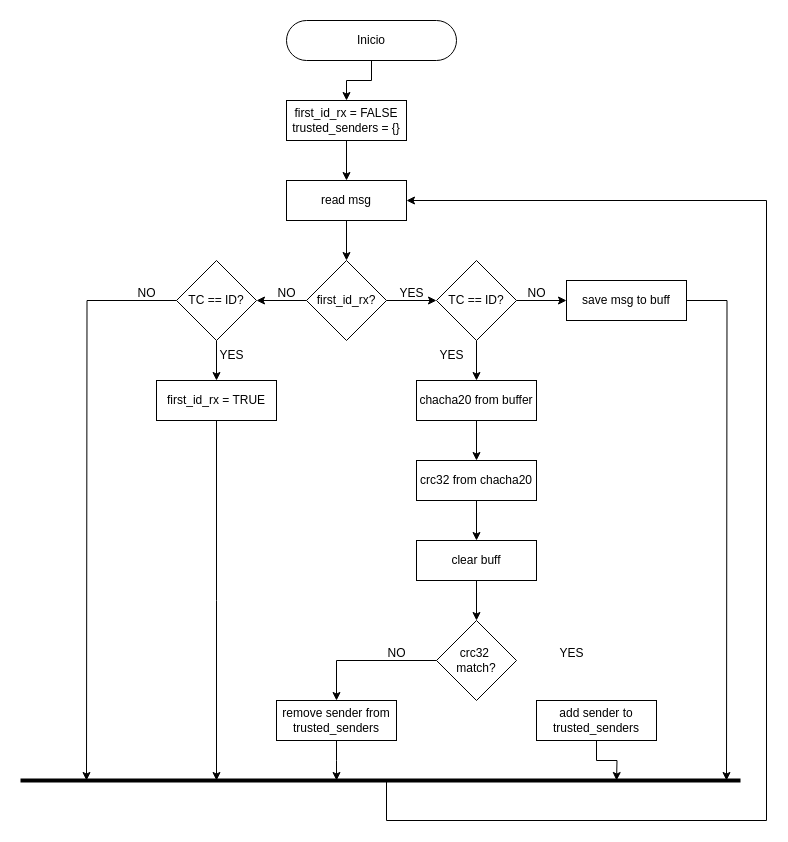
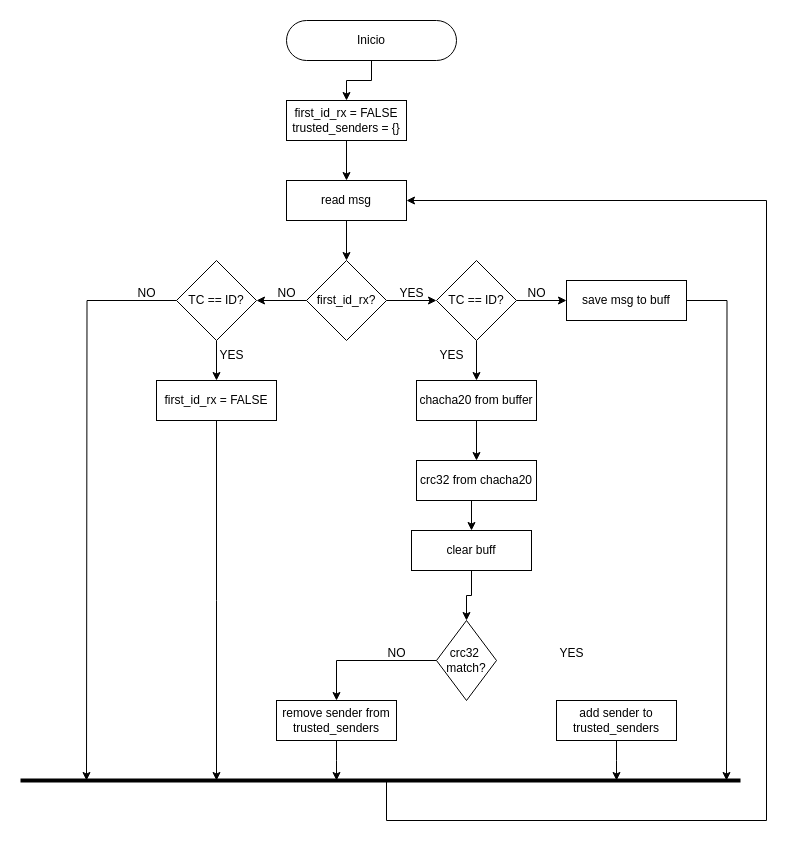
- <mxCell id="17" value="first_id_rx&amp;nbsp;= TRUE" style="whiteSpace=wrap;html=1;" parent="1" vertex="1"><mxGeometry x="156" y="380" width="120" height="40" as="geometry" /></mxCell>
+ <mxCell id="17" value="first_id_rx&amp;nbsp;= FALSE" style="whiteSpace=wrap;html=1;" parent="1" vertex="1"><mxGeometry x="156" y="380" width="120" height="40" as="geometry" /></mxCell>
- <mxCell id="34" value="clear buff" style="whiteSpace=wrap;html=1;" parent="1" vertex="1"><mxGeometry x="416" y="540" width="120" height="40" as="geometry" /></mxCell>
+ <mxCell id="34" value="clear buff" style="whiteSpace=wrap;html=1;" parent="1" vertex="1"><mxGeometry x="411" y="530" width="120" height="40" as="geometry" /></mxCell>
- <mxCell id="36" value="crc32&amp;nbsp;&lt;div&gt;match?&lt;/div&gt;" style="rhombus;whiteSpace=wrap;html=1;" parent="1" vertex="1"><mxGeometry x="436" y="620" width="80" height="80" as="geometry" /></mxCell>
+ <mxCell id="36" value="crc32&amp;nbsp;&lt;div&gt;match?&lt;/div&gt;" style="rhombus;whiteSpace=wrap;html=1;" parent="1" vertex="1"><mxGeometry x="436" y="620" width="60" height="80" as="geometry" /></mxCell>
- <mxCell id="38" value="add sender to trusted_senders" style="whiteSpace=wrap;html=1;" parent="1" vertex="1"><mxGeometry x="536" y="700" width="120" height="40" as="geometry" /></mxCell>
+ <mxCell id="38" value="add sender to trusted_senders" style="whiteSpace=wrap;html=1;" parent="1" vertex="1"><mxGeometry x="556" y="700" width="120" height="40" as="geometry" /></mxCell>
